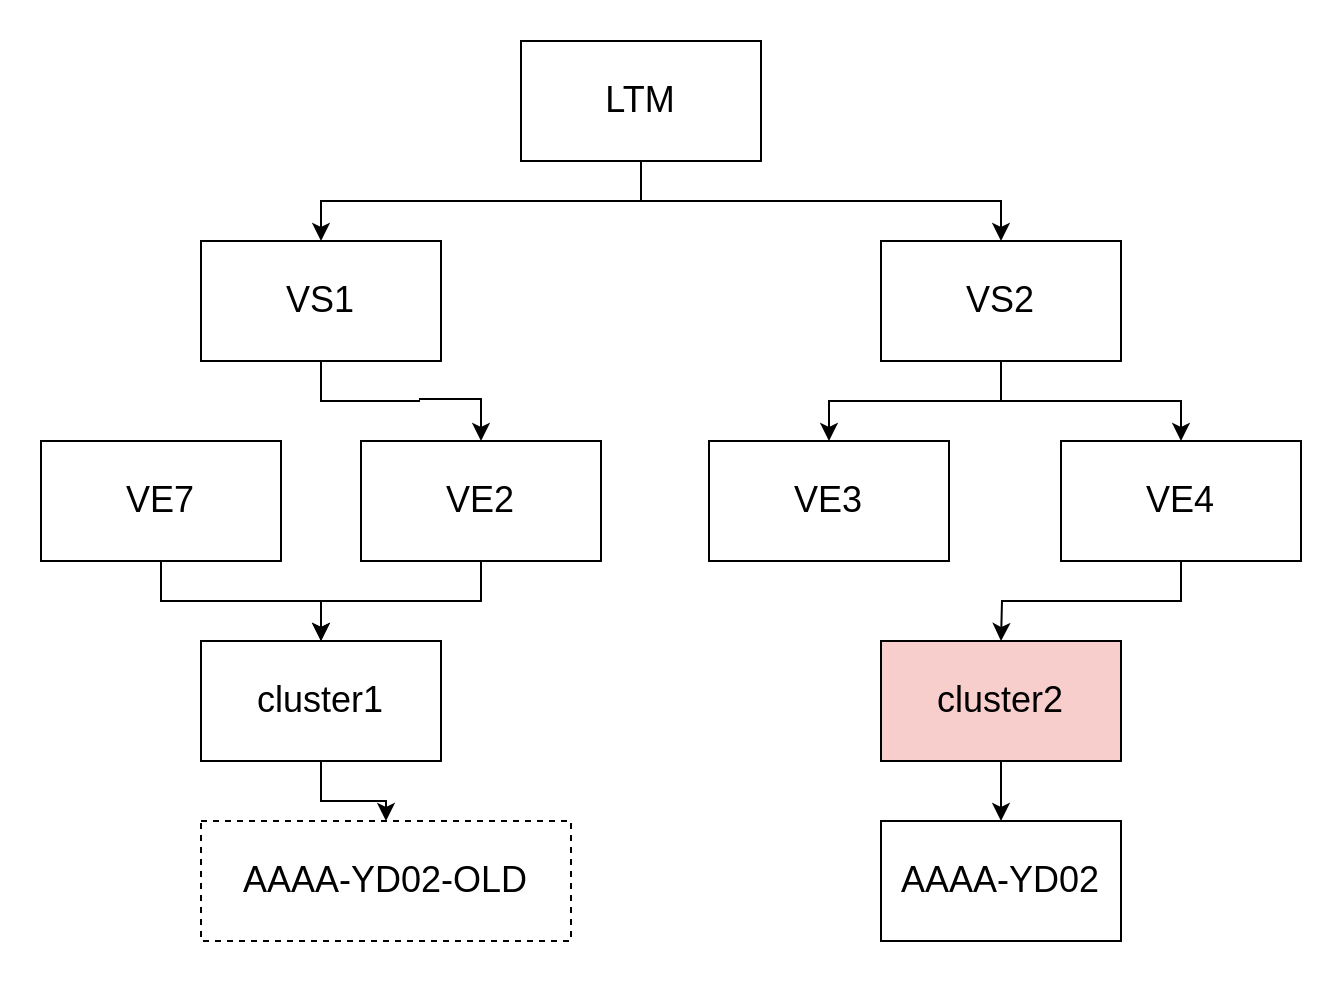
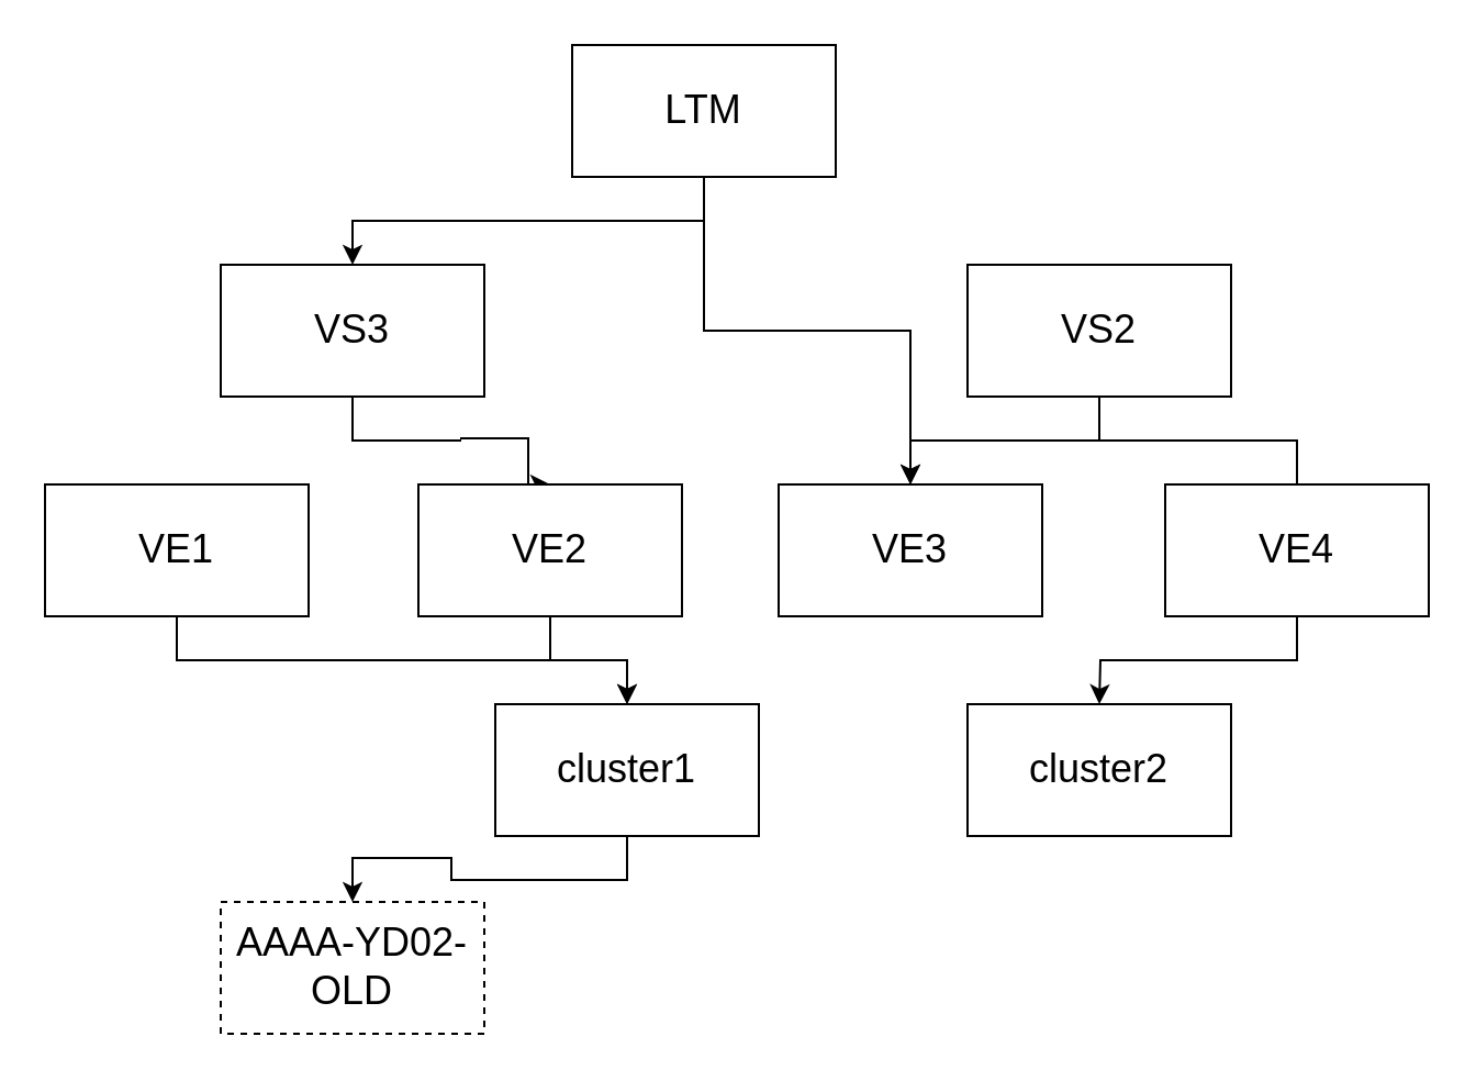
- <mxCell id="3" style="edgeStyle=orthogonalEdgeStyle;rounded=0;orthogonalLoop=1;jettySize=auto;html=1;exitX=0.5;exitY=1;exitDx=0;exitDy=0;fontSize=18;" edge="1" parent="1" source="4" target="9"><mxGeometry relative="1" as="geometry" /></mxCell>
+ <mxCell id="3" style="edgeStyle=orthogonalEdgeStyle;rounded=0;orthogonalLoop=1;jettySize=auto;html=1;exitX=0.5;exitY=1;exitDx=0;exitDy=0;fontSize=18;" edge="1" parent="1" source="4" target="16"><mxGeometry relative="1" as="geometry" /></mxCell>
- <mxCell id="6" value="&lt;font style=&quot;vertical-align: inherit ; font-size: 18px&quot;&gt;&lt;font style=&quot;vertical-align: inherit ; font-size: 18px&quot;&gt;&lt;font style=&quot;vertical-align: inherit ; font-size: 18px&quot;&gt;&lt;font style=&quot;vertical-align: inherit ; font-size: 18px&quot;&gt;&lt;font style=&quot;vertical-align: inherit&quot;&gt;&lt;font style=&quot;vertical-align: inherit&quot;&gt;VS1&lt;/font&gt;&lt;/font&gt;&lt;/font&gt;&lt;/font&gt;&lt;/font&gt;&lt;/font&gt;" style="rounded=0;whiteSpace=wrap;html=1;" vertex="1" parent="1"><mxGeometry x="100" y="120" width="120" height="60" as="geometry" /></mxCell>
+ <mxCell id="6" value="&lt;font style=&quot;vertical-align: inherit ; font-size: 18px&quot;&gt;&lt;font style=&quot;vertical-align: inherit ; font-size: 18px&quot;&gt;&lt;font style=&quot;vertical-align: inherit ; font-size: 18px&quot;&gt;&lt;font style=&quot;vertical-align: inherit ; font-size: 18px&quot;&gt;&lt;font style=&quot;vertical-align: inherit&quot;&gt;&lt;font style=&quot;vertical-align: inherit&quot;&gt;VS3&lt;/font&gt;&lt;/font&gt;&lt;/font&gt;&lt;/font&gt;&lt;/font&gt;&lt;/font&gt;" style="rounded=0;whiteSpace=wrap;html=1;" vertex="1" parent="1"><mxGeometry x="100" y="120" width="120" height="60" as="geometry" /></mxCell>
- <mxCell id="8" style="edgeStyle=orthogonalEdgeStyle;rounded=0;orthogonalLoop=1;jettySize=auto;html=1;exitX=0.5;exitY=1;exitDx=0;exitDy=0;fontSize=18;" edge="1" parent="1" source="9" target="13"><mxGeometry relative="1" as="geometry" /></mxCell>
+ <mxCell id="8" style="edgeStyle=orthogonalEdgeStyle;rounded=0;orthogonalLoop=1;jettySize=auto;html=1;exitX=0.5;exitY=1;exitDx=0;exitDy=0;fontSize=18;endArrow=none;" edge="1" parent="1" source="9" target="13"><mxGeometry relative="1" as="geometry" /></mxCell>
- <mxCell id="11" value="&lt;font style=&quot;vertical-align: inherit ; font-size: 18px&quot;&gt;&lt;font style=&quot;vertical-align: inherit ; font-size: 18px&quot;&gt;&lt;font style=&quot;vertical-align: inherit ; font-size: 18px&quot;&gt;&lt;font style=&quot;vertical-align: inherit ; font-size: 18px&quot;&gt;&lt;font style=&quot;vertical-align: inherit&quot;&gt;&lt;font style=&quot;vertical-align: inherit&quot;&gt;VE7&lt;/font&gt;&lt;/font&gt;&lt;/font&gt;&lt;/font&gt;&lt;/font&gt;&lt;/font&gt;" style="rounded=0;whiteSpace=wrap;html=1;" vertex="1" parent="1"><mxGeometry x="20" y="220" width="120" height="60" as="geometry" /></mxCell>
+ <mxCell id="11" value="&lt;font style=&quot;vertical-align: inherit ; font-size: 18px&quot;&gt;&lt;font style=&quot;vertical-align: inherit ; font-size: 18px&quot;&gt;&lt;font style=&quot;vertical-align: inherit ; font-size: 18px&quot;&gt;&lt;font style=&quot;vertical-align: inherit ; font-size: 18px&quot;&gt;&lt;font style=&quot;vertical-align: inherit&quot;&gt;&lt;font style=&quot;vertical-align: inherit&quot;&gt;VE1&lt;/font&gt;&lt;/font&gt;&lt;/font&gt;&lt;/font&gt;&lt;/font&gt;&lt;/font&gt;" style="rounded=0;whiteSpace=wrap;html=1;" vertex="1" parent="1"><mxGeometry x="20" y="220" width="120" height="60" as="geometry" /></mxCell>
- <mxCell id="15" value="&lt;font style=&quot;vertical-align: inherit ; font-size: 18px&quot;&gt;&lt;font style=&quot;vertical-align: inherit ; font-size: 18px&quot;&gt;&lt;font style=&quot;vertical-align: inherit ; font-size: 18px&quot;&gt;&lt;font style=&quot;vertical-align: inherit ; font-size: 18px&quot;&gt;&lt;font style=&quot;vertical-align: inherit&quot;&gt;&lt;font style=&quot;vertical-align: inherit&quot;&gt;VE2&lt;/font&gt;&lt;/font&gt;&lt;/font&gt;&lt;/font&gt;&lt;/font&gt;&lt;/font&gt;" style="rounded=0;whiteSpace=wrap;html=1;" vertex="1" parent="1"><mxGeometry x="180" y="220" width="120" height="60" as="geometry" /></mxCell>
+ <mxCell id="15" value="&lt;font style=&quot;vertical-align: inherit ; font-size: 18px&quot;&gt;&lt;font style=&quot;vertical-align: inherit ; font-size: 18px&quot;&gt;&lt;font style=&quot;vertical-align: inherit ; font-size: 18px&quot;&gt;&lt;font style=&quot;vertical-align: inherit ; font-size: 18px&quot;&gt;&lt;font style=&quot;vertical-align: inherit&quot;&gt;&lt;font style=&quot;vertical-align: inherit&quot;&gt;VE2&lt;/font&gt;&lt;/font&gt;&lt;/font&gt;&lt;/font&gt;&lt;/font&gt;&lt;/font&gt;" style="rounded=0;whiteSpace=wrap;html=1;" vertex="1" parent="1"><mxGeometry x="190" y="220" width="120" height="60" as="geometry" /></mxCell>
- <mxCell id="18" value="&lt;font style=&quot;vertical-align: inherit ; font-size: 18px&quot;&gt;&lt;font style=&quot;vertical-align: inherit ; font-size: 18px&quot;&gt;&lt;font style=&quot;vertical-align: inherit ; font-size: 18px&quot;&gt;&lt;font style=&quot;vertical-align: inherit ; font-size: 18px&quot;&gt;&lt;font style=&quot;vertical-align: inherit&quot;&gt;&lt;font style=&quot;vertical-align: inherit&quot;&gt;cluster1&lt;/font&gt;&lt;/font&gt;&lt;/font&gt;&lt;/font&gt;&lt;/font&gt;&lt;/font&gt;" style="rounded=0;whiteSpace=wrap;html=1;" vertex="1" parent="1"><mxGeometry x="100" y="320" width="120" height="60" as="geometry" /></mxCell>
+ <mxCell id="18" value="&lt;font style=&quot;vertical-align: inherit ; font-size: 18px&quot;&gt;&lt;font style=&quot;vertical-align: inherit ; font-size: 18px&quot;&gt;&lt;font style=&quot;vertical-align: inherit ; font-size: 18px&quot;&gt;&lt;font style=&quot;vertical-align: inherit ; font-size: 18px&quot;&gt;&lt;font style=&quot;vertical-align: inherit&quot;&gt;&lt;font style=&quot;vertical-align: inherit&quot;&gt;cluster1&lt;/font&gt;&lt;/font&gt;&lt;/font&gt;&lt;/font&gt;&lt;/font&gt;&lt;/font&gt;" style="rounded=0;whiteSpace=wrap;html=1;" vertex="1" parent="1"><mxGeometry x="225" y="320" width="120" height="60" as="geometry" /></mxCell>
- <mxCell id="20" value="&lt;font style=&quot;vertical-align: inherit ; font-size: 18px&quot;&gt;&lt;font style=&quot;vertical-align: inherit ; font-size: 18px&quot;&gt;&lt;font style=&quot;vertical-align: inherit ; font-size: 18px&quot;&gt;&lt;font style=&quot;vertical-align: inherit ; font-size: 18px&quot;&gt;&lt;font style=&quot;vertical-align: inherit&quot;&gt;&lt;font style=&quot;vertical-align: inherit&quot;&gt;cluster2&lt;/font&gt;&lt;/font&gt;&lt;/font&gt;&lt;/font&gt;&lt;/font&gt;&lt;/font&gt;" style="rounded=0;whiteSpace=wrap;html=1;fillColor=#f8cecc;" vertex="1" parent="1"><mxGeometry x="440" y="320" width="120" height="60" as="geometry" /></mxCell>
+ <mxCell id="20" value="&lt;font style=&quot;vertical-align: inherit ; font-size: 18px&quot;&gt;&lt;font style=&quot;vertical-align: inherit ; font-size: 18px&quot;&gt;&lt;font style=&quot;vertical-align: inherit ; font-size: 18px&quot;&gt;&lt;font style=&quot;vertical-align: inherit ; font-size: 18px&quot;&gt;&lt;font style=&quot;vertical-align: inherit&quot;&gt;&lt;font style=&quot;vertical-align: inherit&quot;&gt;cluster2&lt;/font&gt;&lt;/font&gt;&lt;/font&gt;&lt;/font&gt;&lt;/font&gt;&lt;/font&gt;" style="rounded=0;whiteSpace=wrap;html=1;" vertex="1" parent="1"><mxGeometry x="440" y="320" width="120" height="60" as="geometry" /></mxCell>
- <mxCell id="19" style="edgeStyle=orthogonalEdgeStyle;rounded=0;orthogonalLoop=1;jettySize=auto;html=1;exitX=0.5;exitY=1;exitDx=0;exitDy=0;entryX=0.5;entryY=0;entryDx=0;entryDy=0;fontSize=18;" edge="1" parent="1" source="20" target="22"><mxGeometry relative="1" as="geometry" /></mxCell>
- <mxCell id="21" value="&lt;font style=&quot;vertical-align: inherit ; font-size: 18px&quot;&gt;&lt;font style=&quot;vertical-align: inherit ; font-size: 18px&quot;&gt;&lt;font style=&quot;vertical-align: inherit ; font-size: 18px&quot;&gt;&lt;font style=&quot;vertical-align: inherit ; font-size: 18px&quot;&gt;&lt;font style=&quot;vertical-align: inherit&quot;&gt;&lt;font style=&quot;vertical-align: inherit&quot;&gt;&lt;font style=&quot;vertical-align: inherit&quot;&gt;&lt;font style=&quot;vertical-align: inherit&quot;&gt;AAAA-YD02-OLD&lt;/font&gt;&lt;/font&gt;&lt;/font&gt;&lt;/font&gt;&lt;/font&gt;&lt;/font&gt;&lt;/font&gt;&lt;/font&gt;" style="rounded=0;whiteSpace=wrap;html=1;dashed=1;" vertex="1" parent="1"><mxGeometry x="100" y="410" width="185" height="60" as="geometry" /></mxCell>
+ <mxCell id="21" value="&lt;font style=&quot;vertical-align: inherit ; font-size: 18px&quot;&gt;&lt;font style=&quot;vertical-align: inherit ; font-size: 18px&quot;&gt;&lt;font style=&quot;vertical-align: inherit ; font-size: 18px&quot;&gt;&lt;font style=&quot;vertical-align: inherit ; font-size: 18px&quot;&gt;&lt;font style=&quot;vertical-align: inherit&quot;&gt;&lt;font style=&quot;vertical-align: inherit&quot;&gt;&lt;font style=&quot;vertical-align: inherit&quot;&gt;&lt;font style=&quot;vertical-align: inherit&quot;&gt;AAAA-YD02-OLD&lt;/font&gt;&lt;/font&gt;&lt;/font&gt;&lt;/font&gt;&lt;/font&gt;&lt;/font&gt;&lt;/font&gt;&lt;/font&gt;" style="rounded=0;whiteSpace=wrap;html=1;dashed=1;" vertex="1" parent="1"><mxGeometry x="100" y="410" width="120" height="60" as="geometry" /></mxCell>
- <mxCell id="22" value="&lt;font style=&quot;vertical-align: inherit ; font-size: 18px&quot;&gt;&lt;font style=&quot;vertical-align: inherit ; font-size: 18px&quot;&gt;&lt;font style=&quot;vertical-align: inherit ; font-size: 18px&quot;&gt;&lt;font style=&quot;vertical-align: inherit ; font-size: 18px&quot;&gt;&lt;font style=&quot;vertical-align: inherit&quot;&gt;&lt;font style=&quot;vertical-align: inherit&quot;&gt;AAAA-YD02&lt;/font&gt;&lt;/font&gt;&lt;/font&gt;&lt;/font&gt;&lt;/font&gt;&lt;/font&gt;" style="rounded=0;whiteSpace=wrap;html=1;" vertex="1" parent="1"><mxGeometry x="440" y="410" width="120" height="60" as="geometry" /></mxCell>
